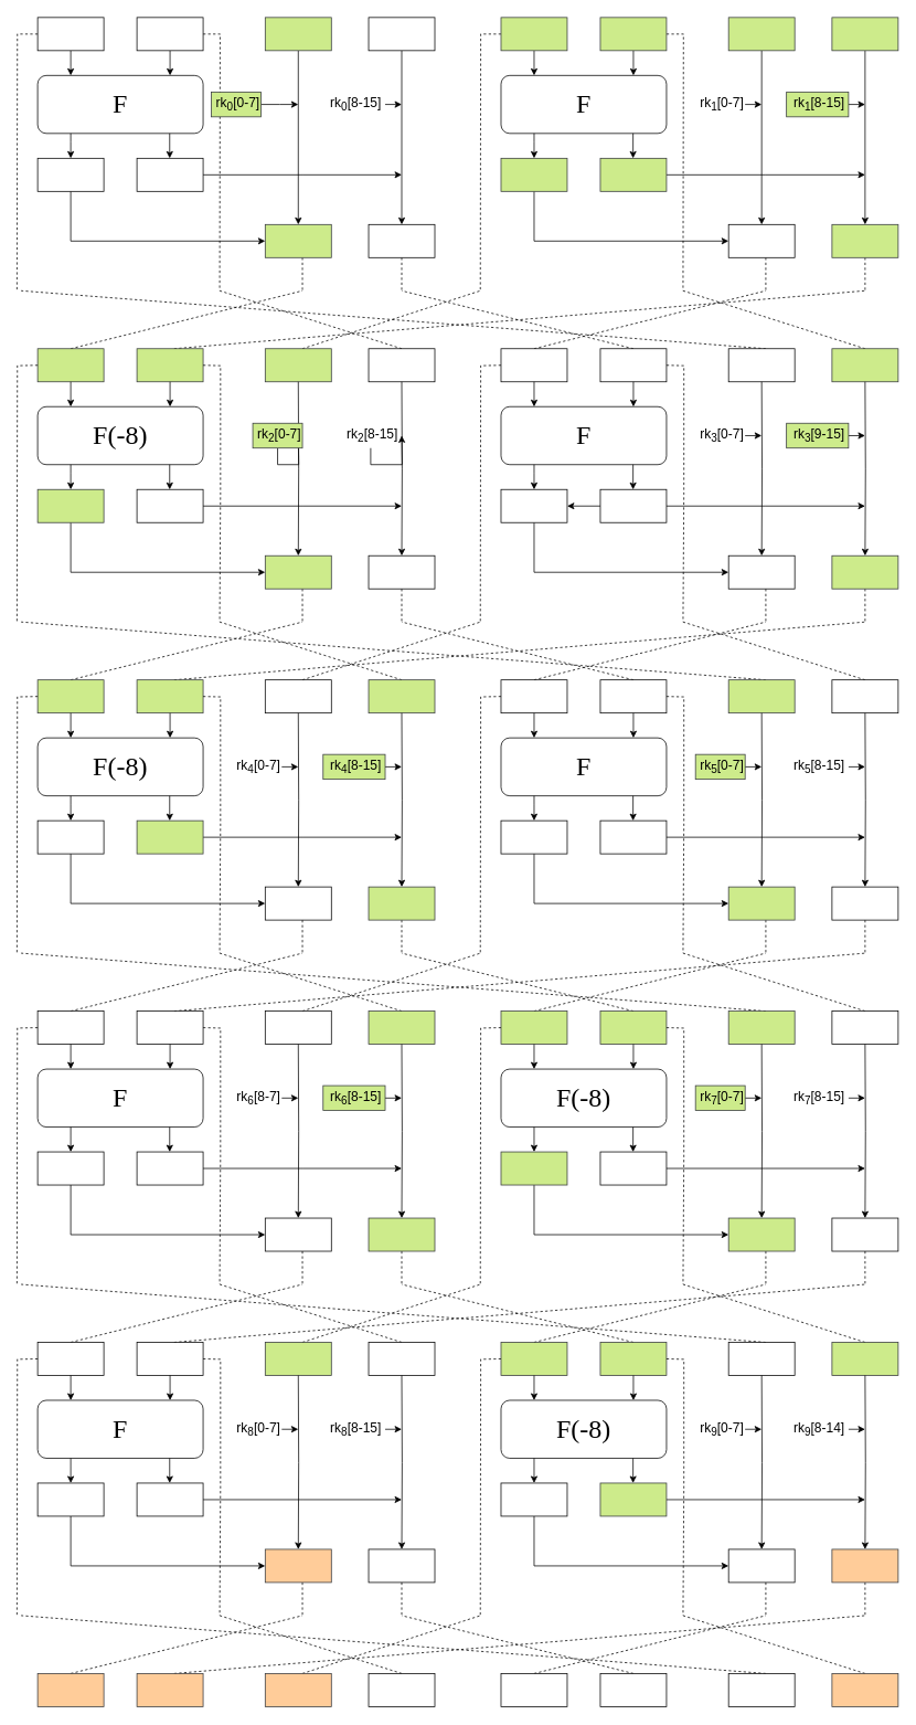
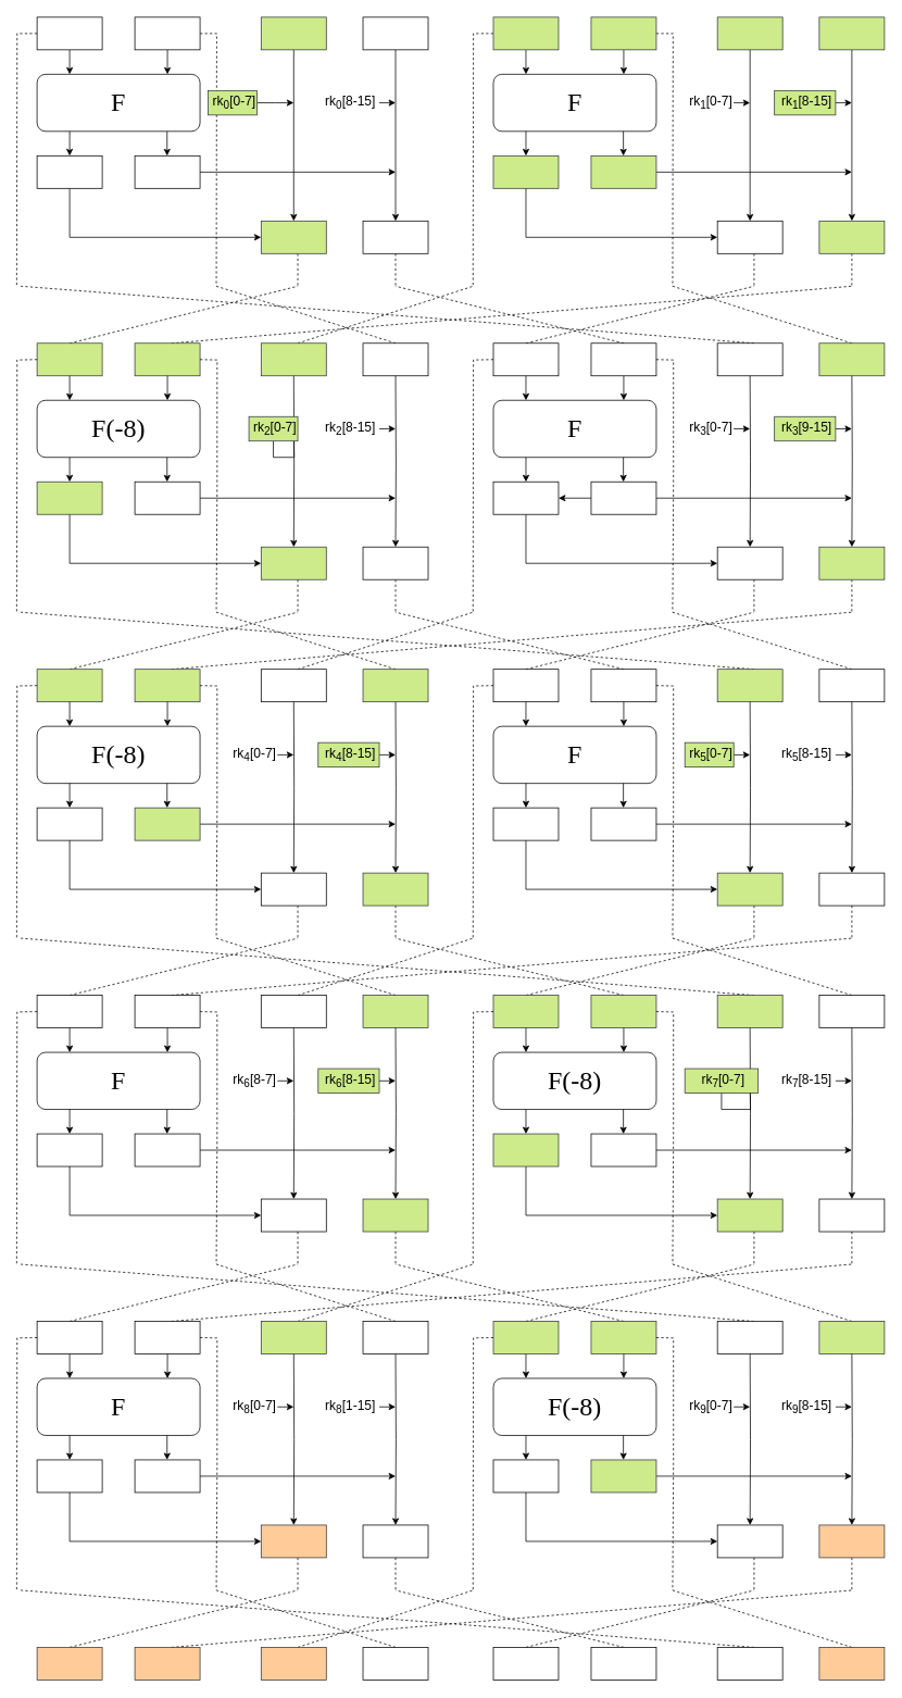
- <mxCell id="94" value="&lt;font style=&quot;font-size: 16px;&quot;&gt;&amp;nbsp;rk&lt;sub&gt;2&lt;/sub&gt;[8-15]&lt;/font&gt;" style="text;html=1;align=center;verticalAlign=middle;whiteSpace=wrap;rounded=0;" parent="1" vertex="1"><mxGeometry x="410" y="510" width="75" height="30" as="geometry" /></mxCell>
+ <mxCell id="94" value="&lt;font style=&quot;font-size: 16px;&quot;&gt;&amp;nbsp;rk&lt;sub&gt;2&lt;/sub&gt;[8-15]&lt;/font&gt;" style="text;html=1;align=center;verticalAlign=middle;whiteSpace=wrap;rounded=0;" parent="1" vertex="1"><mxGeometry x="390" y="510" width="75" height="30" as="geometry" /></mxCell>
- <mxCell id="234" value="&lt;font style=&quot;font-size: 16px;&quot;&gt;&amp;nbsp;rk&lt;sub&gt;7&lt;/sub&gt;[0-7]&lt;/font&gt;" style="text;html=1;align=center;verticalAlign=middle;whiteSpace=wrap;rounded=0;fillColor=#cdeb8b;strokeColor=#36393d;" parent="1" vertex="1"><mxGeometry x="840" y="1310" width="60" height="30" as="geometry" /></mxCell>
+ <mxCell id="234" value="&lt;font style=&quot;font-size: 16px;&quot;&gt;&amp;nbsp;rk&lt;sub&gt;7&lt;/sub&gt;[0-7]&lt;/font&gt;" style="text;html=1;align=center;verticalAlign=middle;whiteSpace=wrap;rounded=0;fillColor=#cdeb8b;strokeColor=#36393d;" parent="1" vertex="1"><mxGeometry x="840" y="1310" width="90" height="30" as="geometry" /></mxCell>
- <mxCell id="269" value="&lt;font style=&quot;font-size: 16px;&quot;&gt;&amp;nbsp;rk&lt;sub&gt;8&lt;/sub&gt;[8-15]&lt;/font&gt;" style="text;html=1;align=center;verticalAlign=middle;whiteSpace=wrap;rounded=0;" parent="1" vertex="1"><mxGeometry x="390" y="1710" width="75" height="30" as="geometry" /></mxCell>
+ <mxCell id="269" value="&lt;font style=&quot;font-size: 16px;&quot;&gt;&amp;nbsp;rk&lt;sub&gt;8&lt;/sub&gt;[1-15]&lt;/font&gt;" style="text;html=1;align=center;verticalAlign=middle;whiteSpace=wrap;rounded=0;" parent="1" vertex="1"><mxGeometry x="390" y="1710" width="75" height="30" as="geometry" /></mxCell>
- <mxCell id="294" value="&lt;font style=&quot;font-size: 16px;&quot;&gt;&amp;nbsp;rk&lt;sub&gt;9&lt;/sub&gt;[8-14]&lt;/font&gt;" style="text;html=1;align=center;verticalAlign=middle;whiteSpace=wrap;rounded=0;" parent="1" vertex="1"><mxGeometry x="950" y="1710" width="75" height="30" as="geometry" /></mxCell>
+ <mxCell id="294" value="&lt;font style=&quot;font-size: 16px;&quot;&gt;&amp;nbsp;rk&lt;sub&gt;9&lt;/sub&gt;[8-15]&lt;/font&gt;" style="text;html=1;align=center;verticalAlign=middle;whiteSpace=wrap;rounded=0;" parent="1" vertex="1"><mxGeometry x="950" y="1710" width="75" height="30" as="geometry" /></mxCell>
